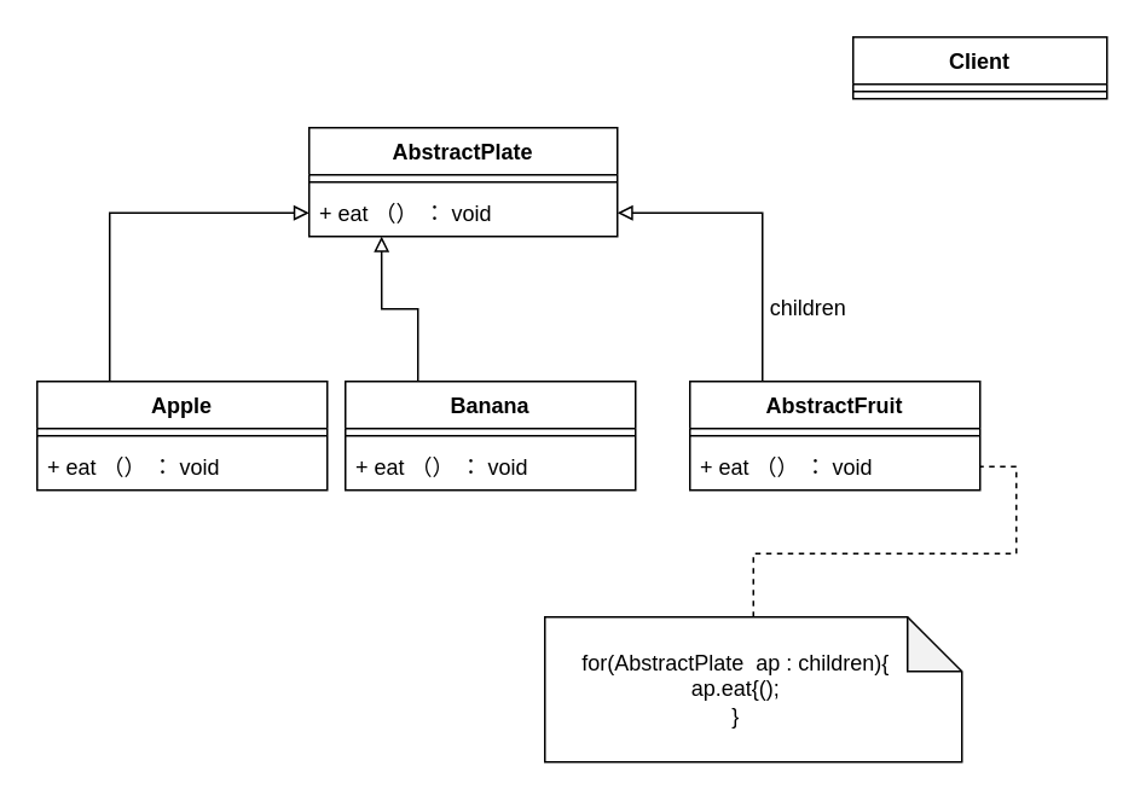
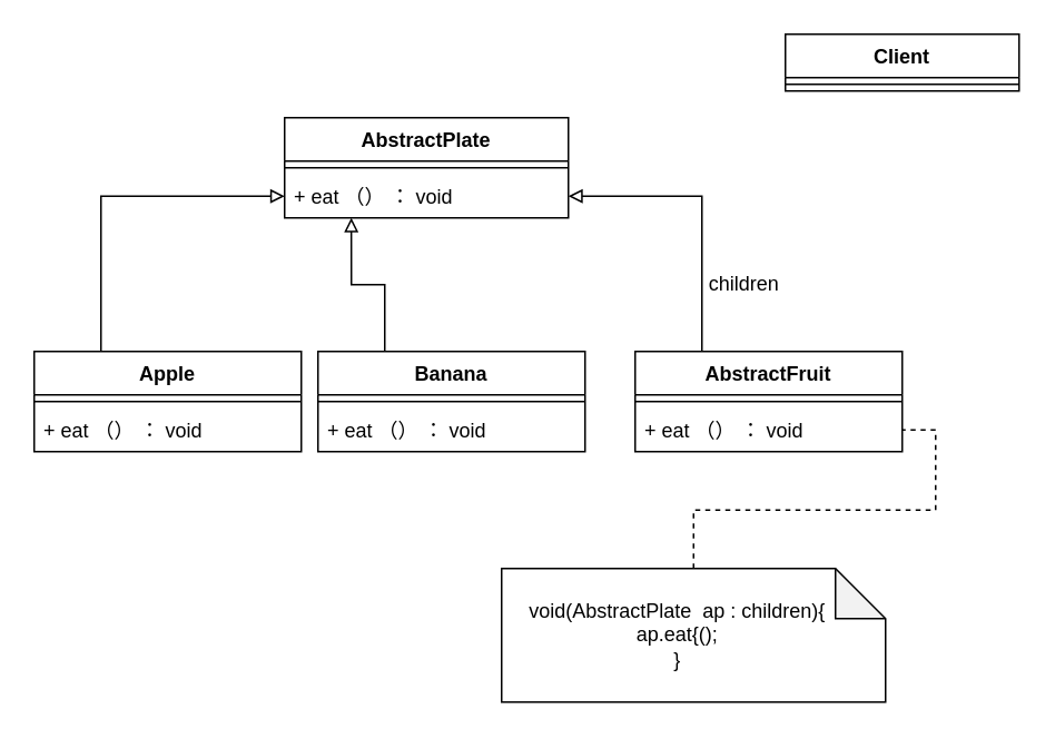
- <mxCell id="22" value="for(AbstractPlate&amp;nbsp; ap : children){&lt;br&gt;ap.eat{();&lt;br&gt;}" style="text;html=1;align=center;verticalAlign=middle;resizable=0;points=[];autosize=1;strokeColor=none;fillColor=none;" vertex="1" parent="1"><mxGeometry x="310" y="350" width="190" height="60" as="geometry" /></mxCell>
+ <mxCell id="22" value="void(AbstractPlate&amp;nbsp; ap : children){&lt;br&gt;ap.eat{();&lt;br&gt;}" style="text;html=1;align=center;verticalAlign=middle;resizable=0;points=[];autosize=1;strokeColor=none;fillColor=none;" vertex="1" parent="1"><mxGeometry x="310" y="350" width="190" height="60" as="geometry" /></mxCell>
